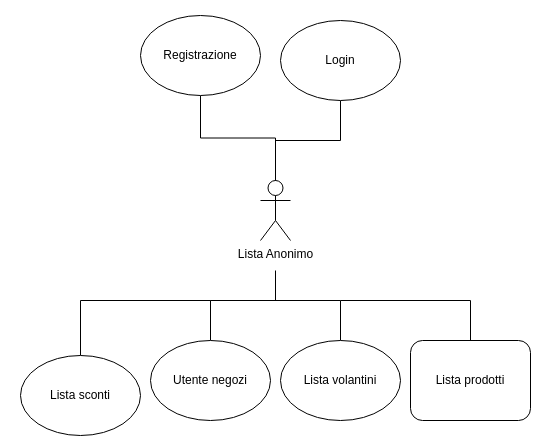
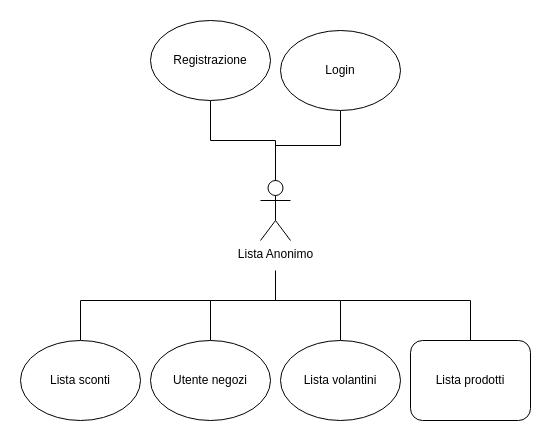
- <mxCell id="12" value="Registrazione" style="ellipse;whiteSpace=wrap;html=1;" parent="1" vertex="1"><mxGeometry x="140" y="15" width="120" height="80" as="geometry" /></mxCell>
+ <mxCell id="12" value="Registrazione" style="ellipse;whiteSpace=wrap;html=1;" parent="1" vertex="1"><mxGeometry x="150" width="120" height="80" as="geometry" y="20" /></mxCell>
- <mxCell id="4" value="Login" style="ellipse;whiteSpace=wrap;html=1;" parent="1" vertex="1"><mxGeometry x="280" width="120" height="80" as="geometry" y="20" /></mxCell>
+ <mxCell id="4" value="Login" style="ellipse;whiteSpace=wrap;html=1;" parent="1" vertex="1"><mxGeometry x="280" y="30" width="120" height="80" as="geometry" /></mxCell>
- <mxCell id="8" value="Lista sconti" style="ellipse;whiteSpace=wrap;html=1;" parent="1" vertex="1"><mxGeometry x="20" y="355" width="120" height="80" as="geometry" /></mxCell>
+ <mxCell id="8" value="Lista sconti" style="ellipse;whiteSpace=wrap;html=1;" parent="1" vertex="1"><mxGeometry x="20" y="340" width="120" height="80" as="geometry" /></mxCell>
